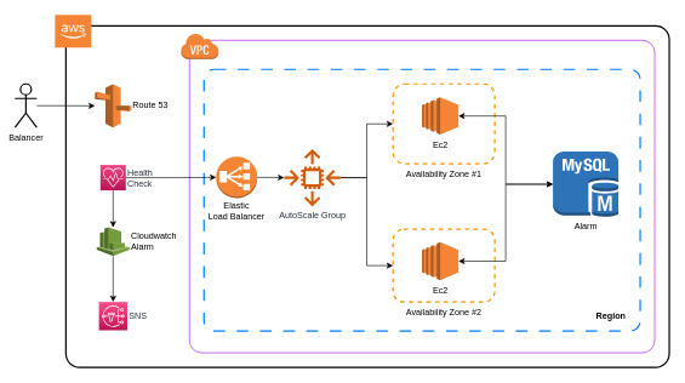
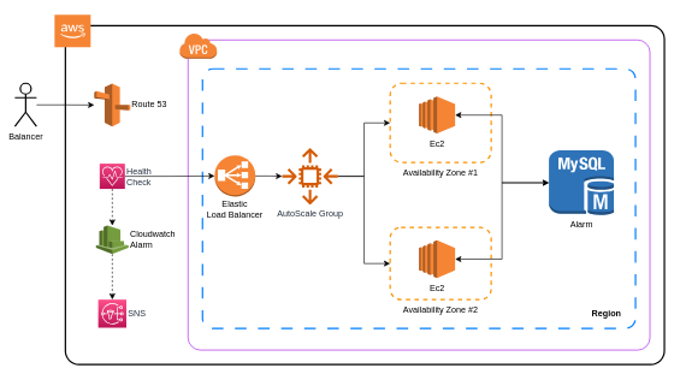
- <mxCell id="13" style="edgeStyle=orthogonalEdgeStyle;rounded=0;orthogonalLoop=1;jettySize=auto;html=1;" edge="1" parent="1" source="15" target="12"><mxGeometry relative="1" as="geometry" /></mxCell>
+ <mxCell id="13" style="edgeStyle=orthogonalEdgeStyle;rounded=0;orthogonalLoop=1;jettySize=auto;html=1;dashed=1;" edge="1" parent="1" source="15" target="12"><mxGeometry relative="1" as="geometry" /></mxCell>
- <mxCell id="11" style="edgeStyle=orthogonalEdgeStyle;rounded=0;orthogonalLoop=1;jettySize=auto;html=1;entryX=0.5;entryY=0;entryDx=0;entryDy=0;entryPerimeter=0;" edge="1" parent="1" source="12" target="30"><mxGeometry relative="1" as="geometry" /></mxCell>
+ <mxCell id="11" style="edgeStyle=orthogonalEdgeStyle;rounded=0;orthogonalLoop=1;jettySize=auto;html=1;entryX=0.5;entryY=0;entryDx=0;entryDy=0;entryPerimeter=0;dashed=1;" edge="1" parent="1" source="12" target="30"><mxGeometry relative="1" as="geometry" /></mxCell>
